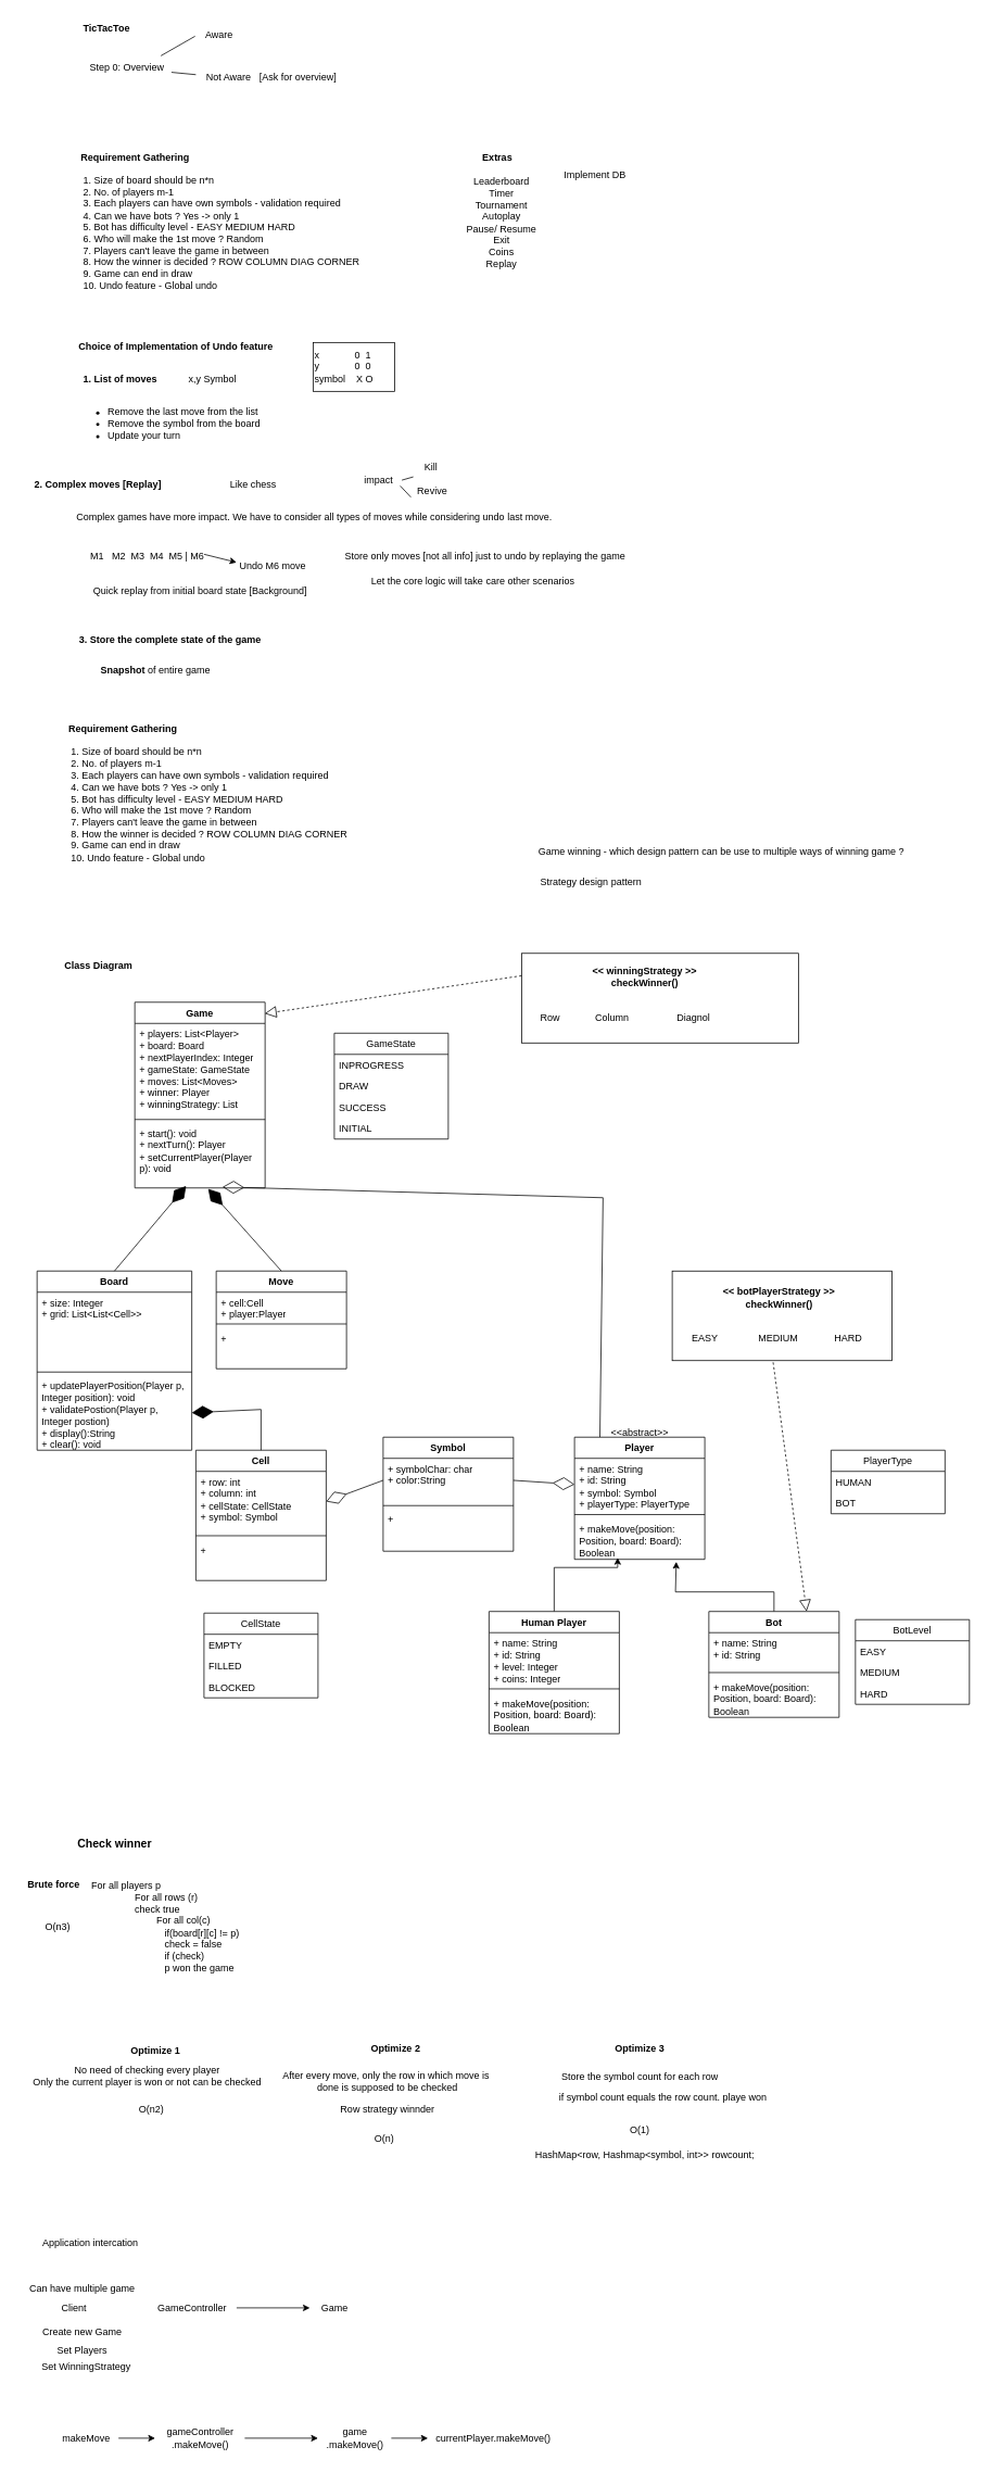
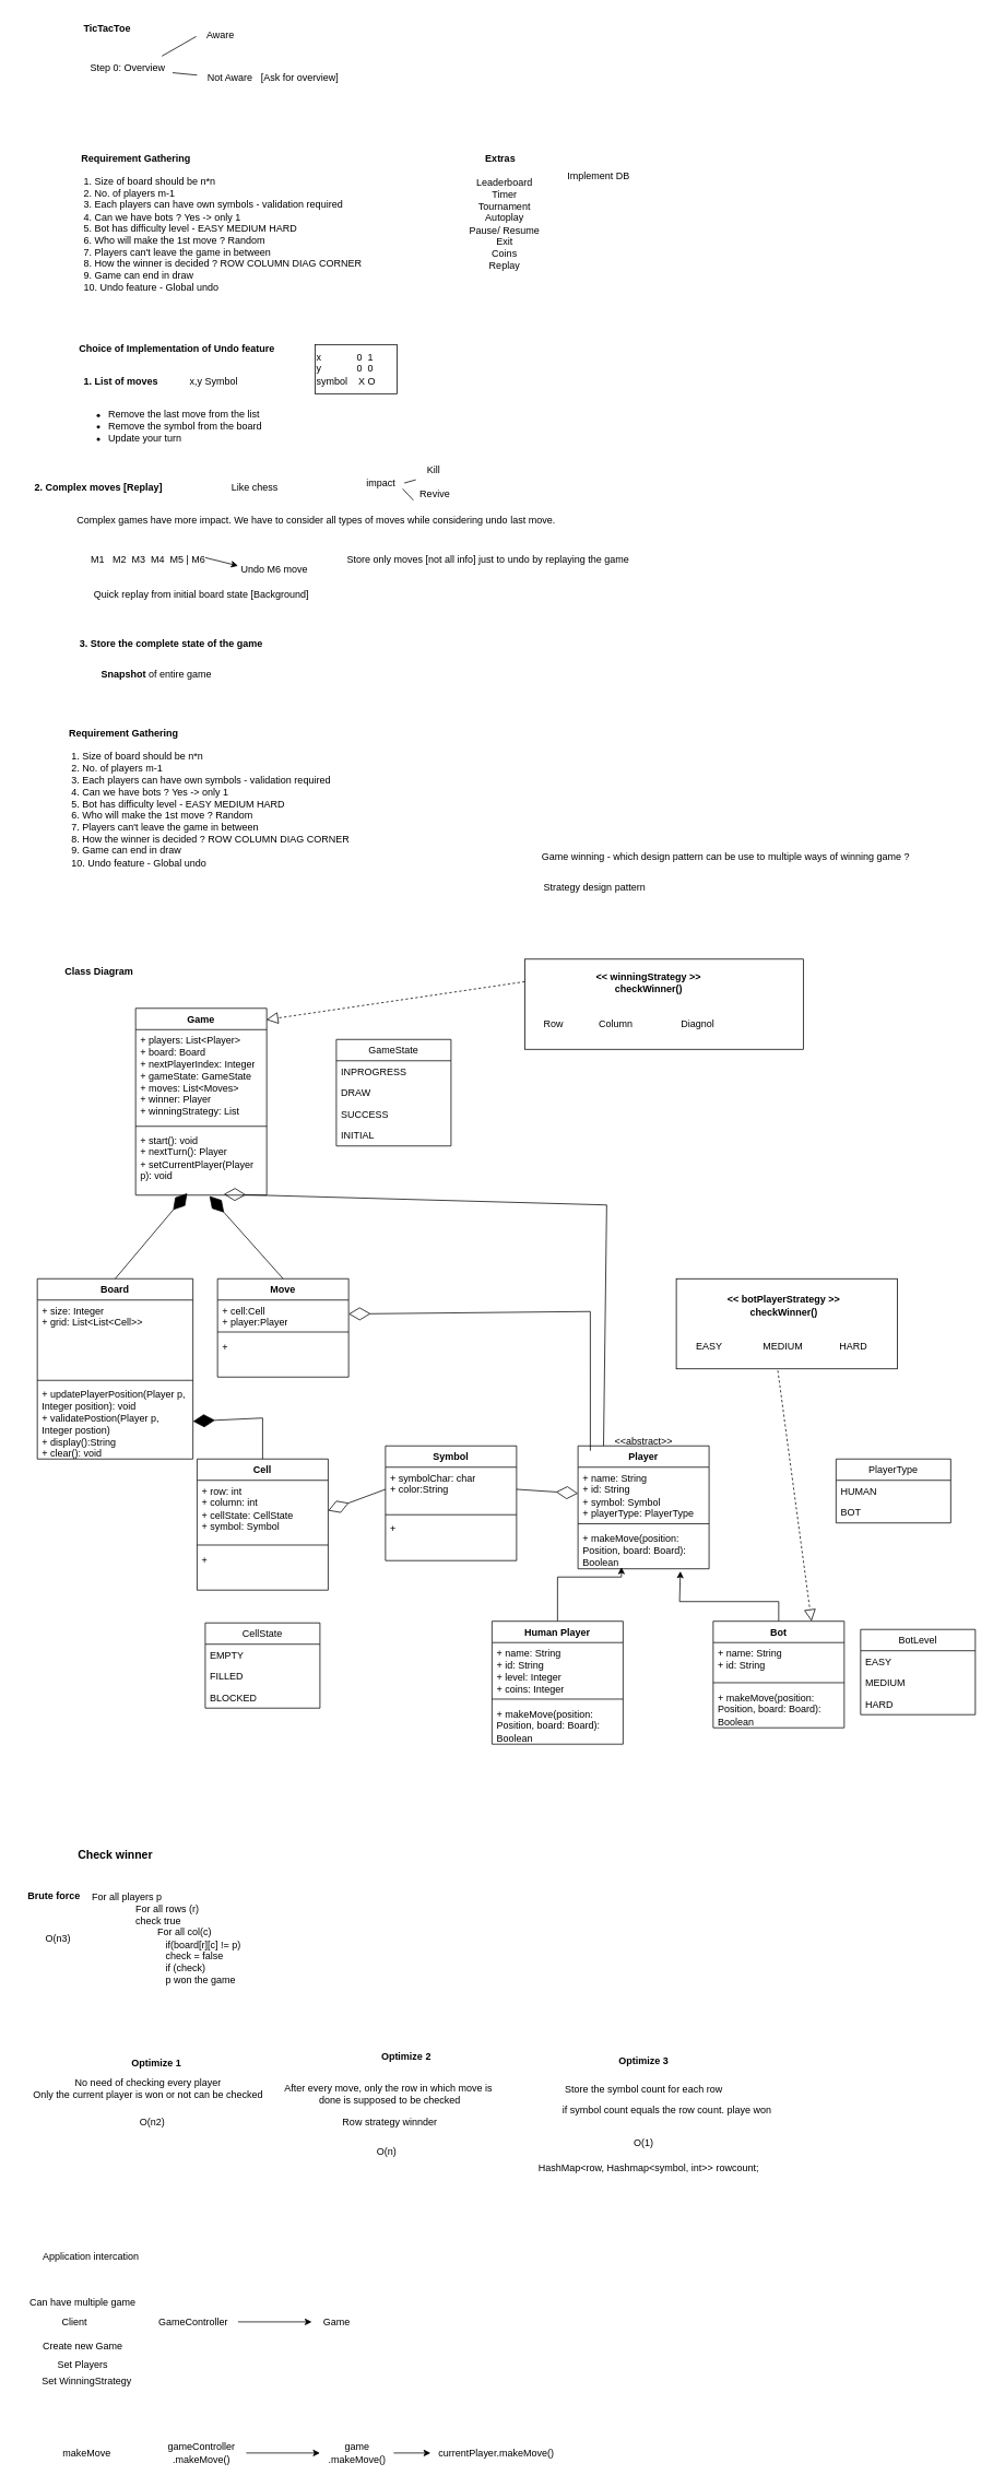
- <mxCell id="36" value="Let the core logic will take care other scenarios" style="text;html=1;align=center;verticalAlign=middle;resizable=0;points=[];autosize=1;strokeColor=none;fillColor=none;" parent="1" vertex="1"><mxGeometry x="445" y="698" width="270" height="30" as="geometry" /></mxCell>
+ <mxCell id="123" value="" style="endArrow=diamondThin;endFill=0;endSize=24;html=1;rounded=0;exitX=0.094;exitY=0.04;exitDx=0;exitDy=0;entryX=1;entryY=0.5;entryDx=0;entryDy=0;exitPerimeter=0;" parent="1" source="44" target="57" edge="1"><mxGeometry width="160" relative="1" as="geometry"><mxPoint x="530" y="1590" as="sourcePoint" /><mxPoint x="605" y="1595" as="targetPoint" /><Array as="points"><mxPoint x="720" y="1600" /></Array></mxGeometry></mxCell>
- <mxCell id="112" value="Optimize 2" style="text;html=1;align=center;verticalAlign=middle;resizable=0;points=[];autosize=1;strokeColor=none;fillColor=none;fontStyle=1" parent="1" vertex="1"><mxGeometry x="445" y="2500" width="80" height="30" as="geometry" /></mxCell>
+ <mxCell id="112" value="Optimize 2" style="text;html=1;align=center;verticalAlign=middle;resizable=0;points=[];autosize=1;strokeColor=none;fillColor=none;fontStyle=1" parent="1" vertex="1"><mxGeometry x="455" y="2495" width="80" height="30" as="geometry" /></mxCell>
- <mxCell id="135" value="" style="edgeStyle=orthogonalEdgeStyle;rounded=0;orthogonalLoop=1;jettySize=auto;html=1;" edge="1" parent="1" source="136" target="138"><mxGeometry relative="1" as="geometry" /></mxCell>
